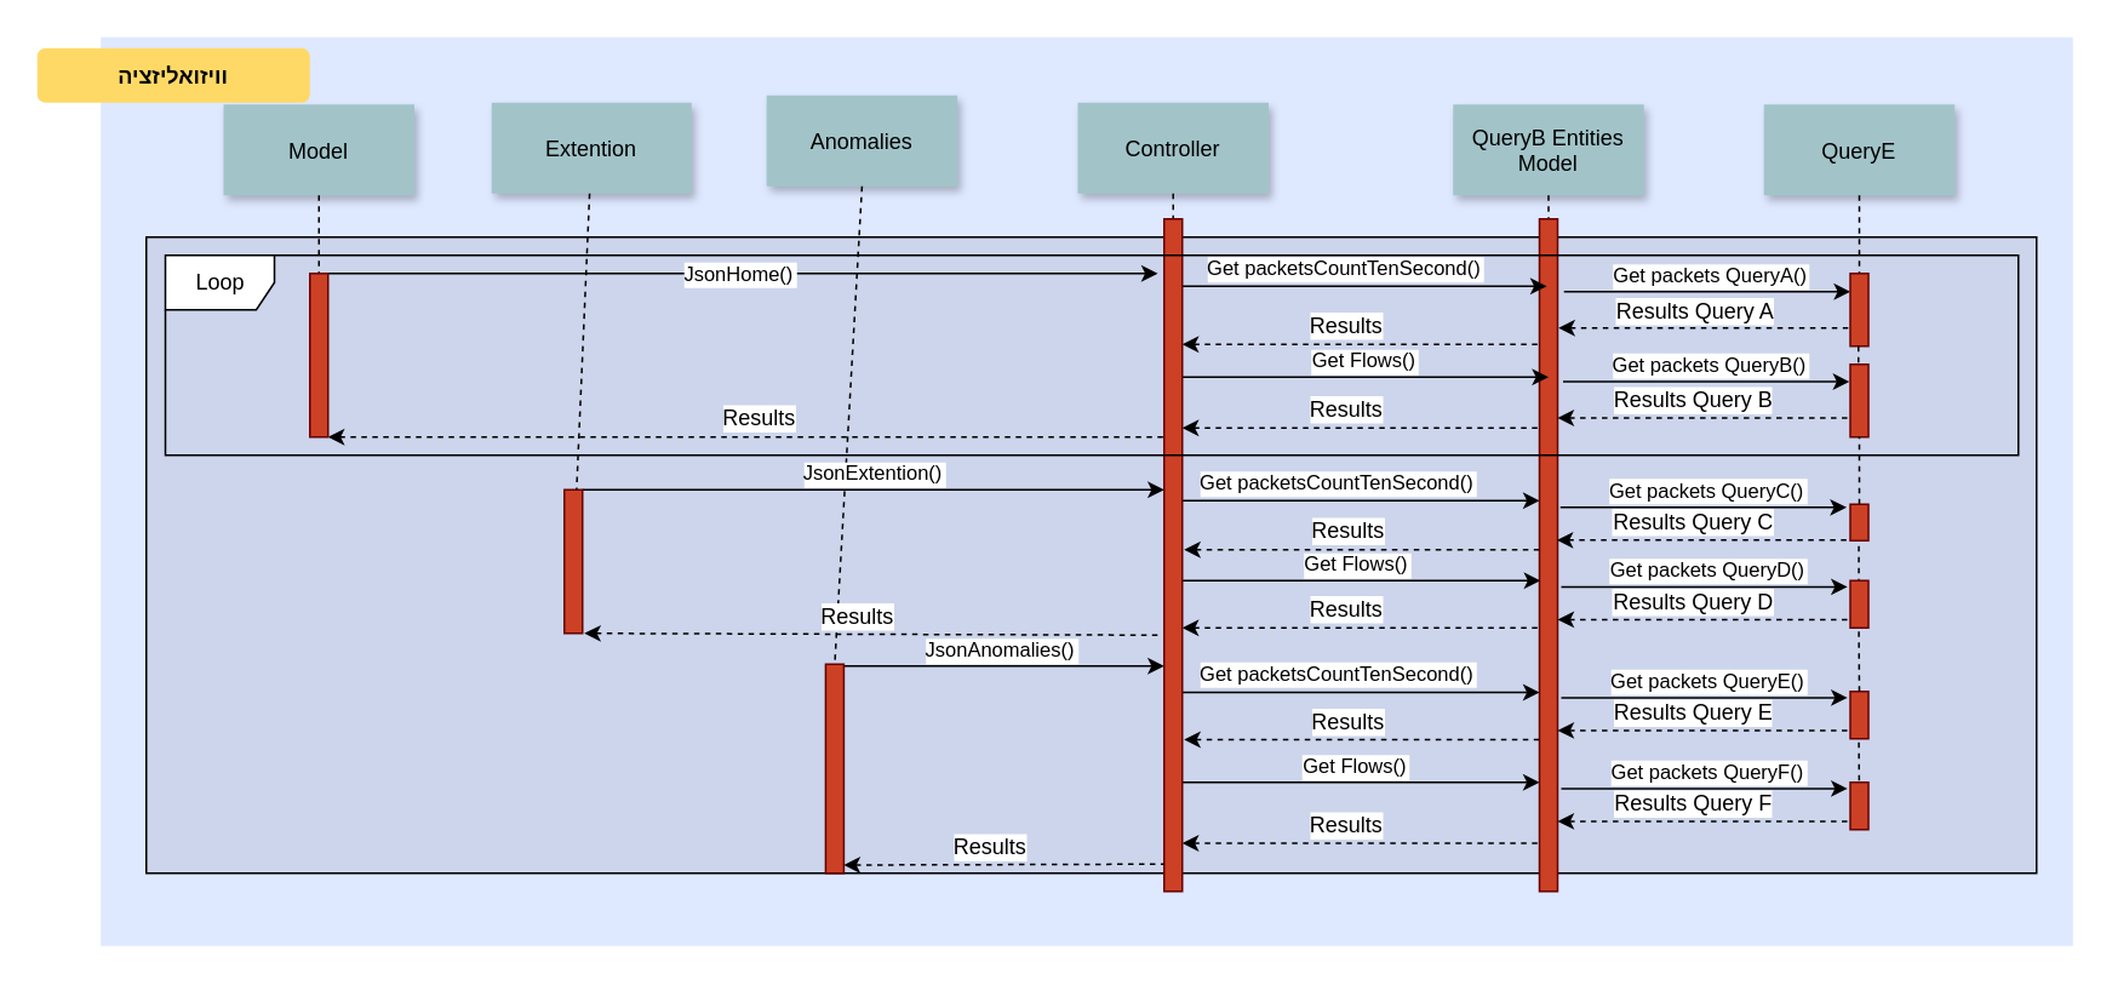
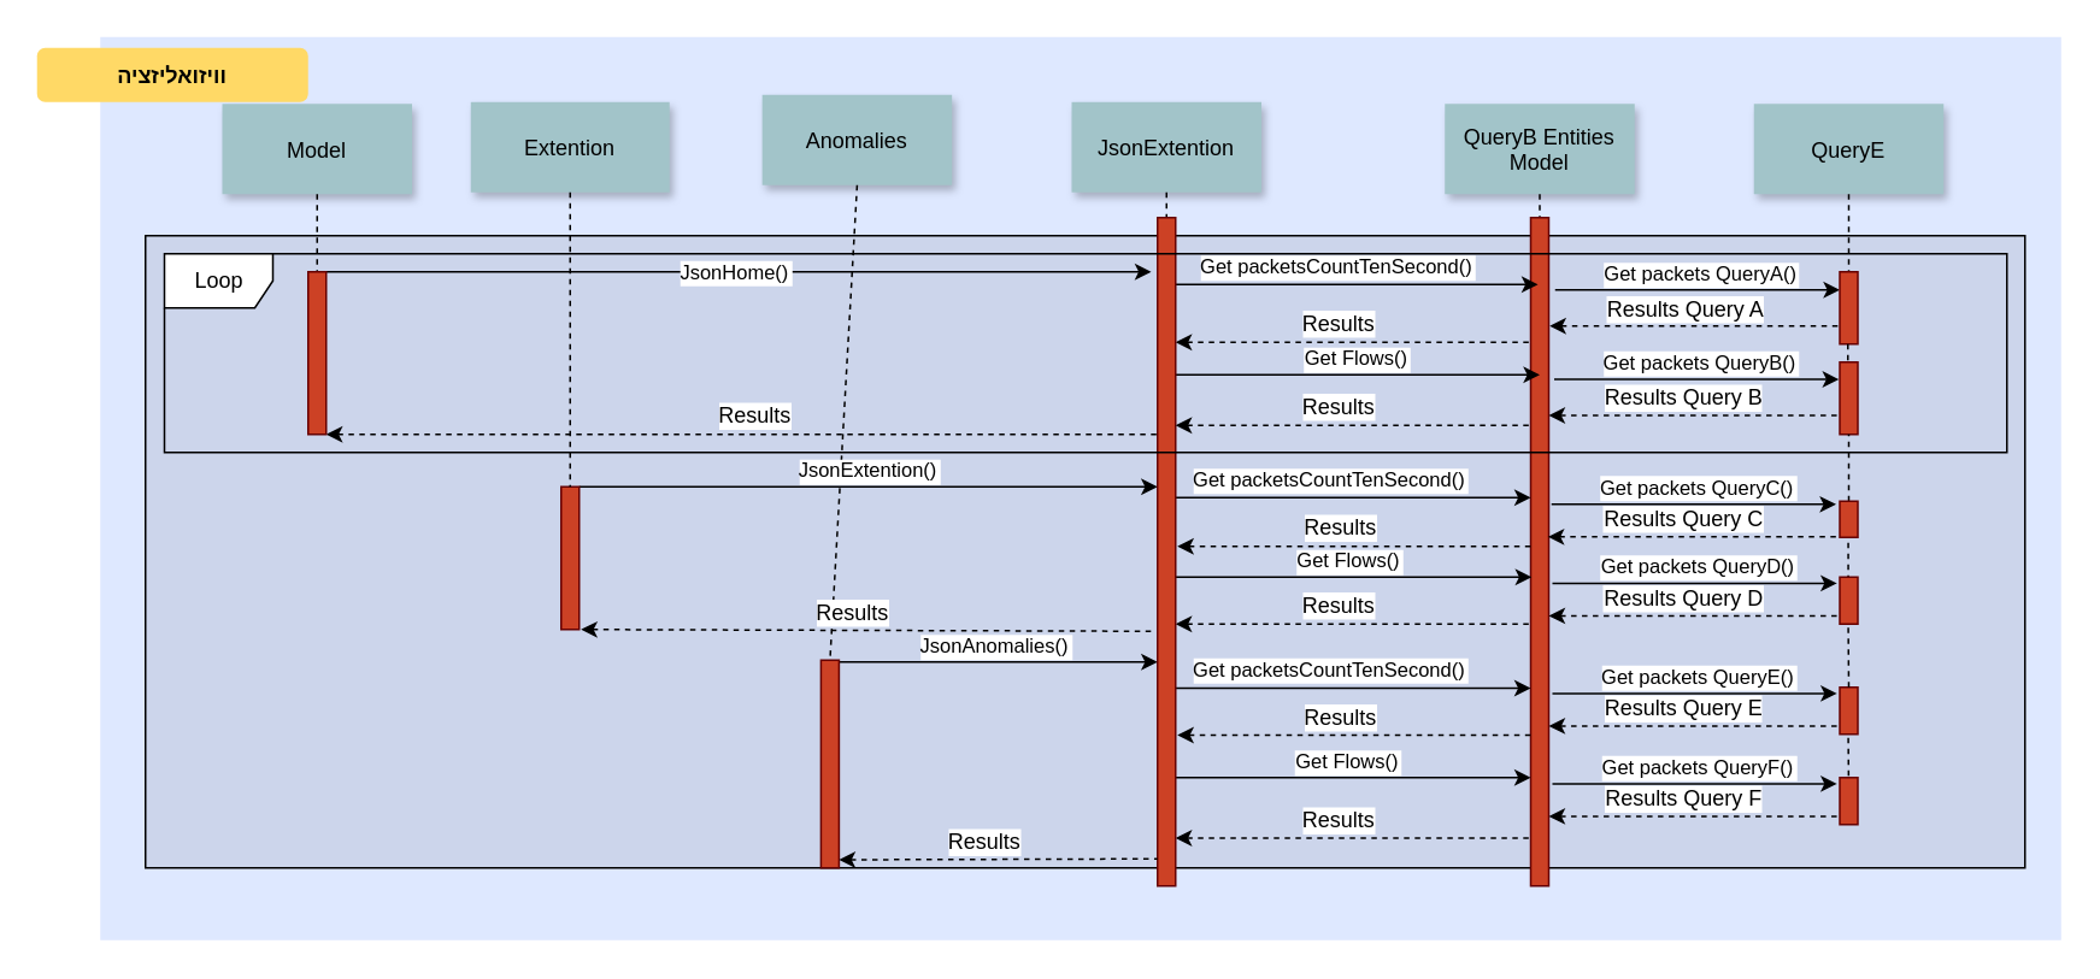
- <mxCell id="5" value="Extention" parent="1" vertex="1" style="shadow=1;fillColor=#A2C4C9;strokeColor=none"><mxGeometry x="270" y="56" as="geometry" height="50" width="110" /></mxCell>
+ <mxCell id="5" value="Extention" parent="1" vertex="1" style="shadow=1;fillColor=#A2C4C9;strokeColor=none"><mxGeometry as="geometry" height="50" width="110" y="56" x="260" /></mxCell>
- <mxCell id="7" value="Controller" parent="1" vertex="1" style="shadow=1;fillColor=#A2C4C9;strokeColor=none"><mxGeometry as="geometry" height="50" width="105" y="56" x="592.5" /></mxCell>
+ <mxCell id="7" value="JsonExtention" parent="1" vertex="1" style="shadow=1;fillColor=#A2C4C9;strokeColor=none"><mxGeometry as="geometry" height="50" width="105" y="56" x="592.5" /></mxCell>
